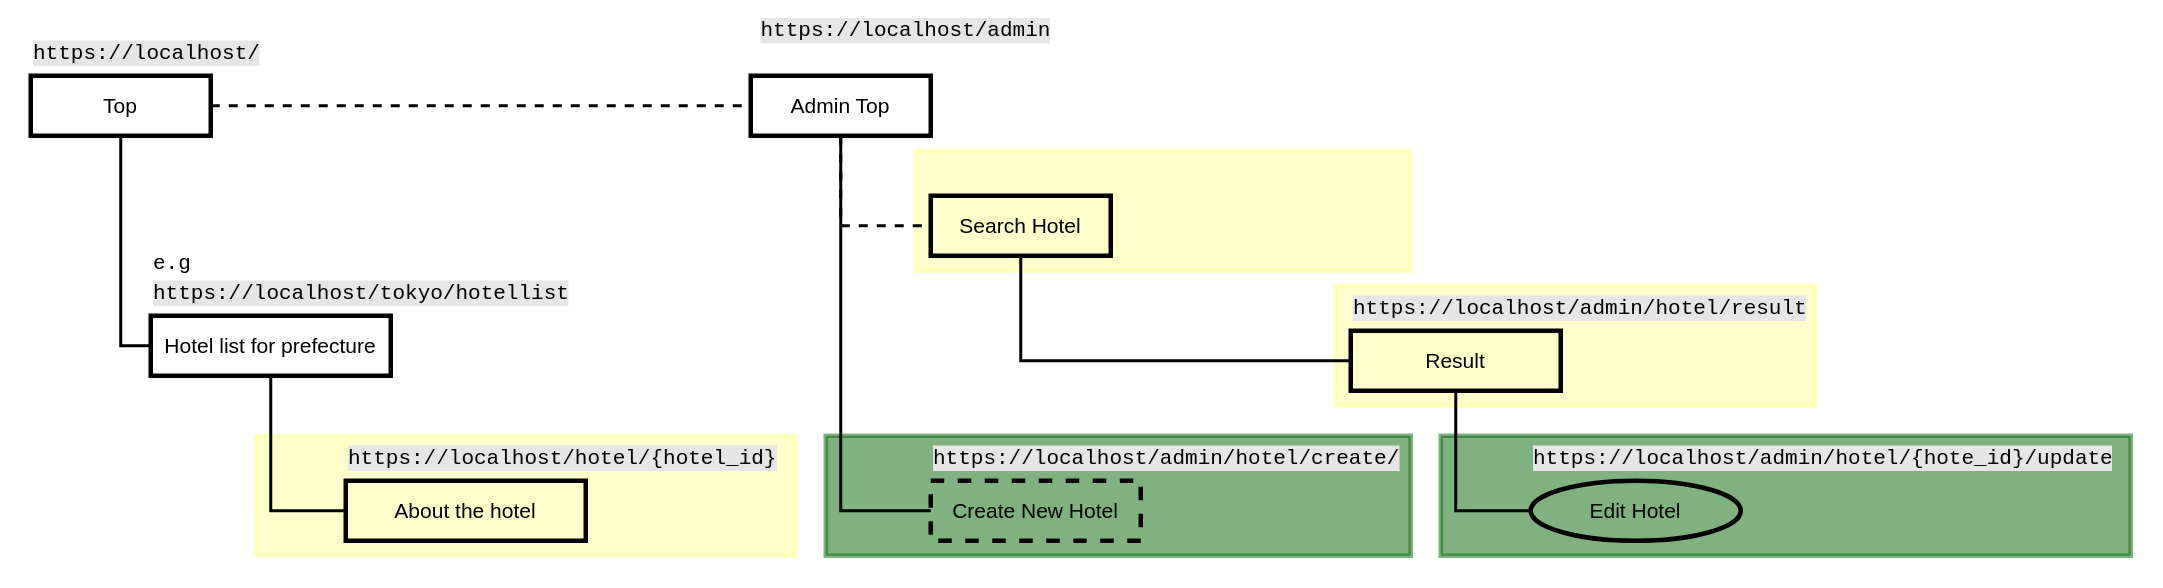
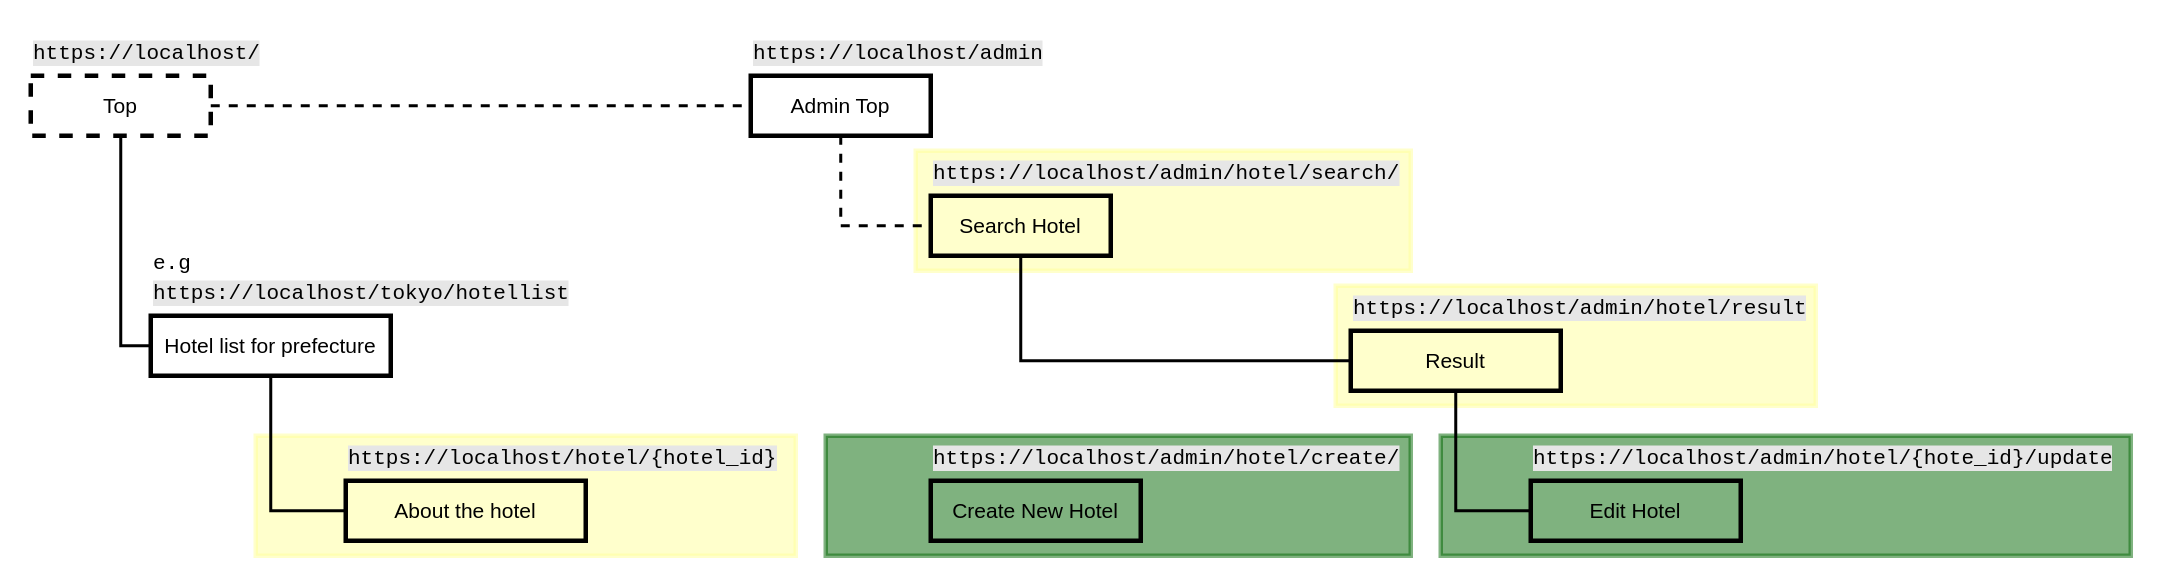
- <mxCell id="18" value="https://localhost/admin" style="text;html=1;strokeColor=none;fillColor=none;align=left;verticalAlign=middle;whiteSpace=wrap;rounded=0;strokeWidth=3;fontSize=14;fontColor=#000000;fontFamily=Courier New;labelBackgroundColor=#E6E6E6;" parent="1" vertex="1"><mxGeometry x="505" y="5" width="210" height="30" as="geometry" /></mxCell>
+ <mxCell id="18" value="https://localhost/admin" style="text;html=1;strokeColor=none;fillColor=none;align=left;verticalAlign=middle;whiteSpace=wrap;rounded=0;strokeWidth=3;fontSize=14;fontColor=#000000;fontFamily=Courier New;labelBackgroundColor=#E6E6E6;" parent="1" vertex="1"><mxGeometry x="500" y="20" width="210" height="30" as="geometry" /></mxCell>
- <mxCell id="9" value="Top" style="rounded=0;whiteSpace=wrap;html=1;strokeWidth=3;strokeColor=#000000;fillColor=none;fontSize=14;fontColor=#000000;" parent="1" vertex="1"><mxGeometry x="20" y="50" width="120" height="40" as="geometry" /></mxCell>
+ <mxCell id="9" value="Top" style="rounded=0;whiteSpace=wrap;html=1;strokeWidth=3;strokeColor=#000000;fillColor=none;fontSize=14;fontColor=#000000;dashed=1;" parent="1" vertex="1"><mxGeometry x="20" y="50" width="120" height="40" as="geometry" /></mxCell>
+ <mxCell id="24" value="https://localhost/admin/hotel/search/" style="text;html=1;strokeColor=none;fillColor=none;align=left;verticalAlign=middle;whiteSpace=wrap;rounded=0;strokeWidth=3;fontSize=14;fontColor=#000000;fontFamily=Courier New;labelBackgroundColor=#E6E6E6;" parent="1" vertex="1"><mxGeometry x="620" y="100" width="320" height="30" as="geometry" /></mxCell>
- <mxCell id="12" style="edgeStyle=none;rounded=0;html=1;exitX=0.5;exitY=1;exitDx=0;exitDy=0;entryX=0;entryY=0.5;entryDx=0;entryDy=0;strokeColor=#000000;strokeWidth=2;fontSize=14;fontColor=#000000;endArrow=none;endFill=0;" parent="1" source="14" target="15" edge="1"><mxGeometry relative="1" as="geometry"><Array as="points"><mxPoint x="560" y="340" /></Array></mxGeometry></mxCell>
- <mxCell id="15" value="Create New Hotel" style="rounded=0;whiteSpace=wrap;html=1;strokeWidth=3;strokeColor=#000000;fillColor=none;fontSize=14;fontColor=#000000;dashed=1;" parent="1" vertex="1"><mxGeometry x="620" y="320" width="140" height="40" as="geometry" /></mxCell>
+ <mxCell id="15" value="Create New Hotel" style="rounded=0;whiteSpace=wrap;html=1;strokeWidth=3;strokeColor=#000000;fillColor=none;fontSize=14;fontColor=#000000;" parent="1" vertex="1"><mxGeometry x="620" y="320" width="140" height="40" as="geometry" /></mxCell>
- <mxCell id="26" value="Edit Hotel" style="ellipse;whiteSpace=wrap;html=1;strokeWidth=3;strokeColor=#000000;fillColor=none;fontSize=14;fontColor=#000000;" parent="1" vertex="1"><mxGeometry x="1020" y="320" width="140" height="40" as="geometry" /></mxCell>
+ <mxCell id="26" value="Edit Hotel" style="rounded=0;whiteSpace=wrap;html=1;strokeWidth=3;strokeColor=#000000;fillColor=none;fontSize=14;fontColor=#000000;" parent="1" vertex="1"><mxGeometry x="1020" y="320" width="140" height="40" as="geometry" /></mxCell>
